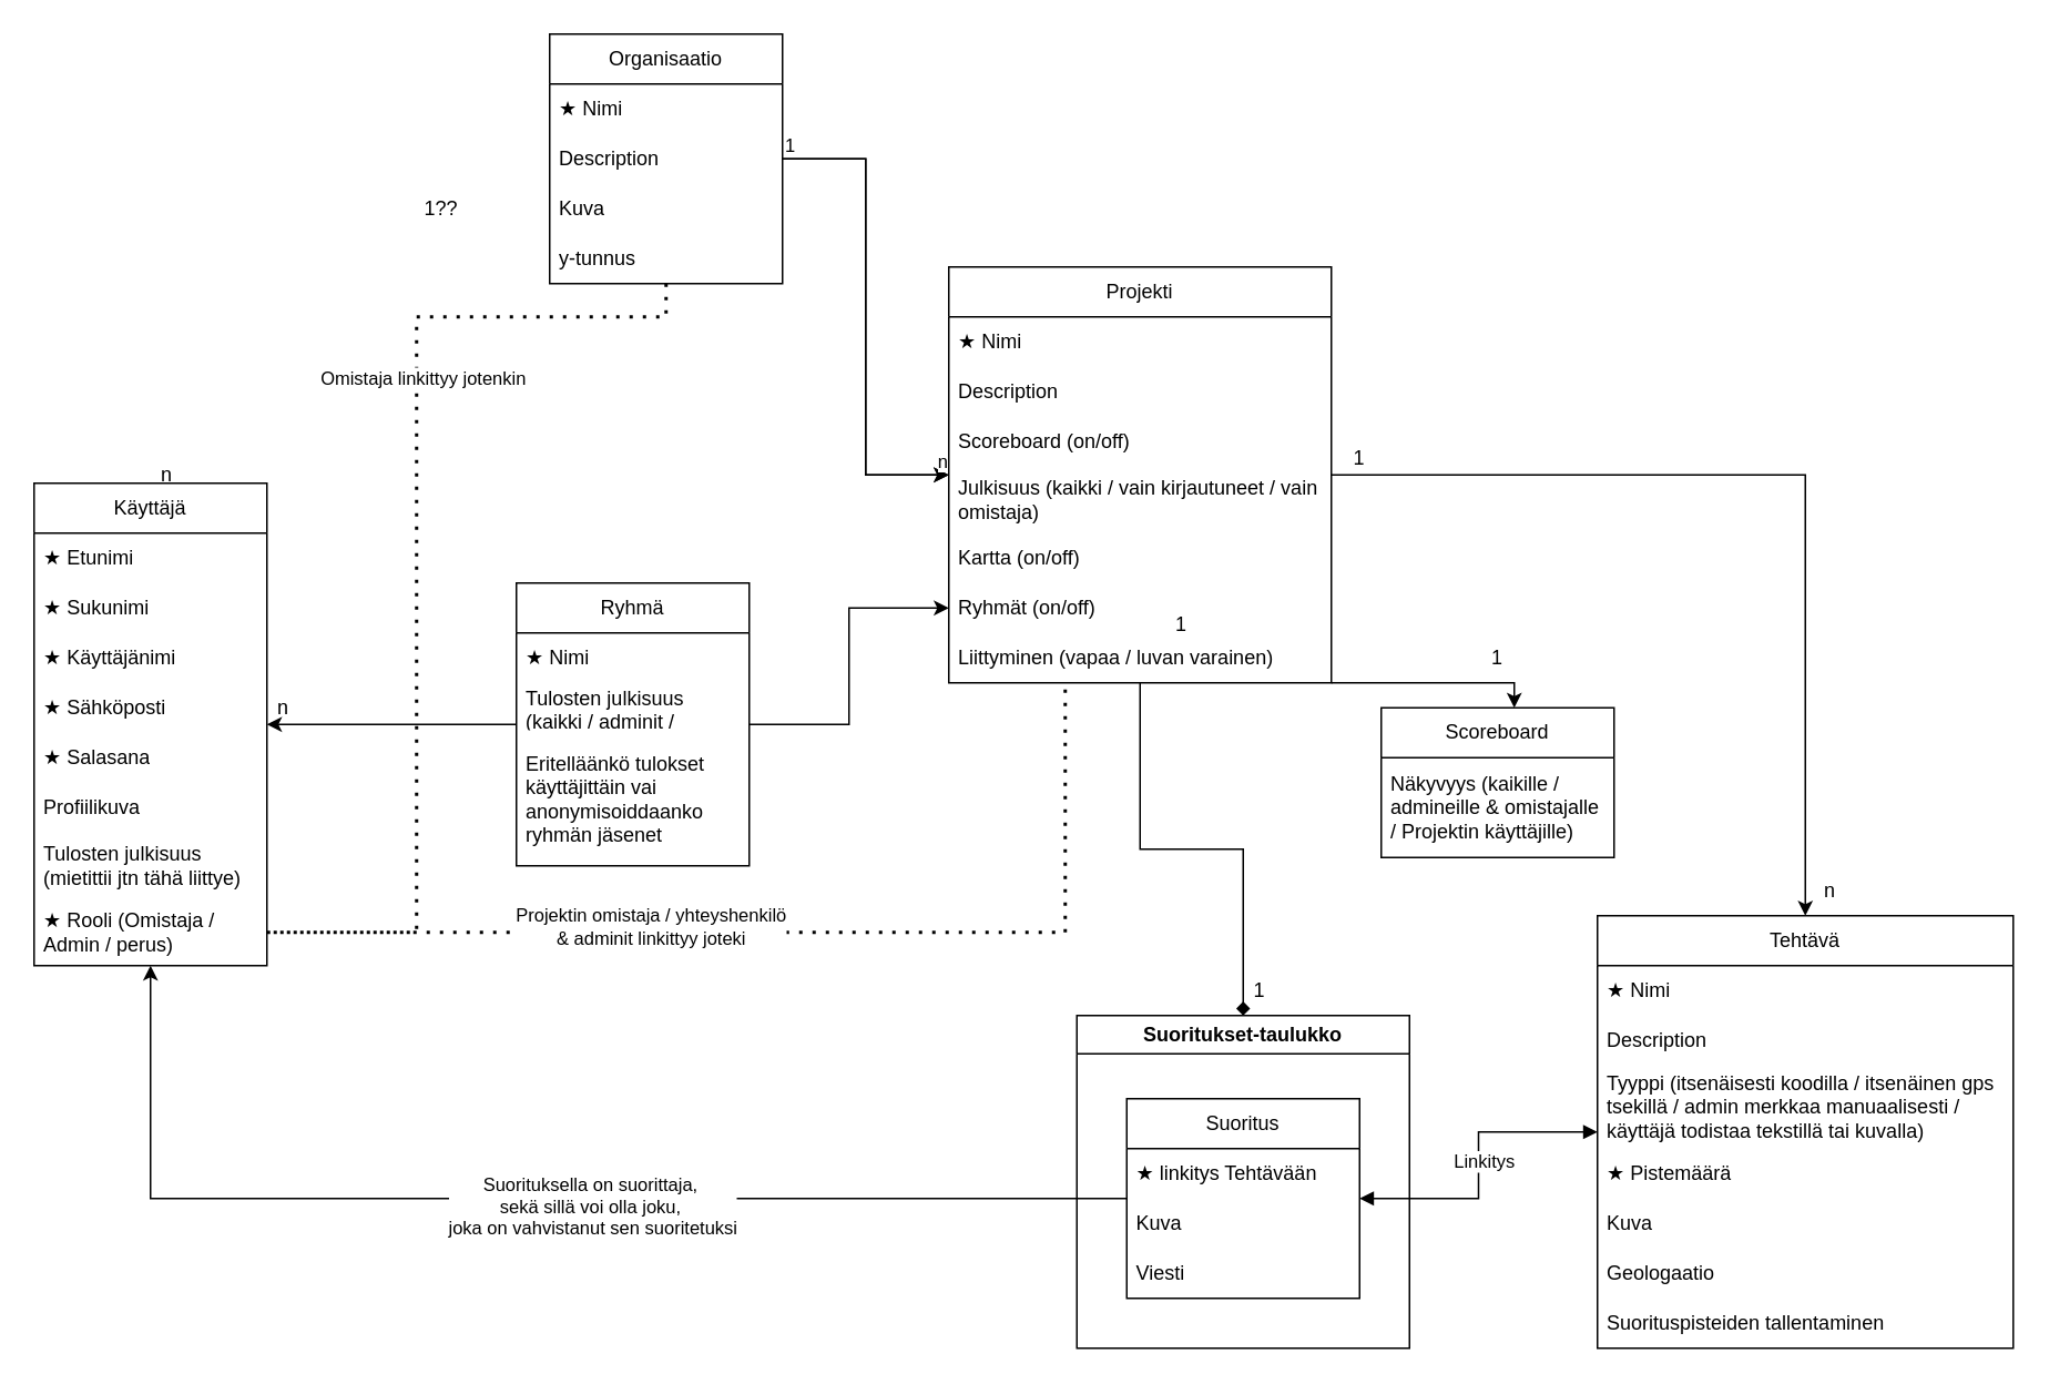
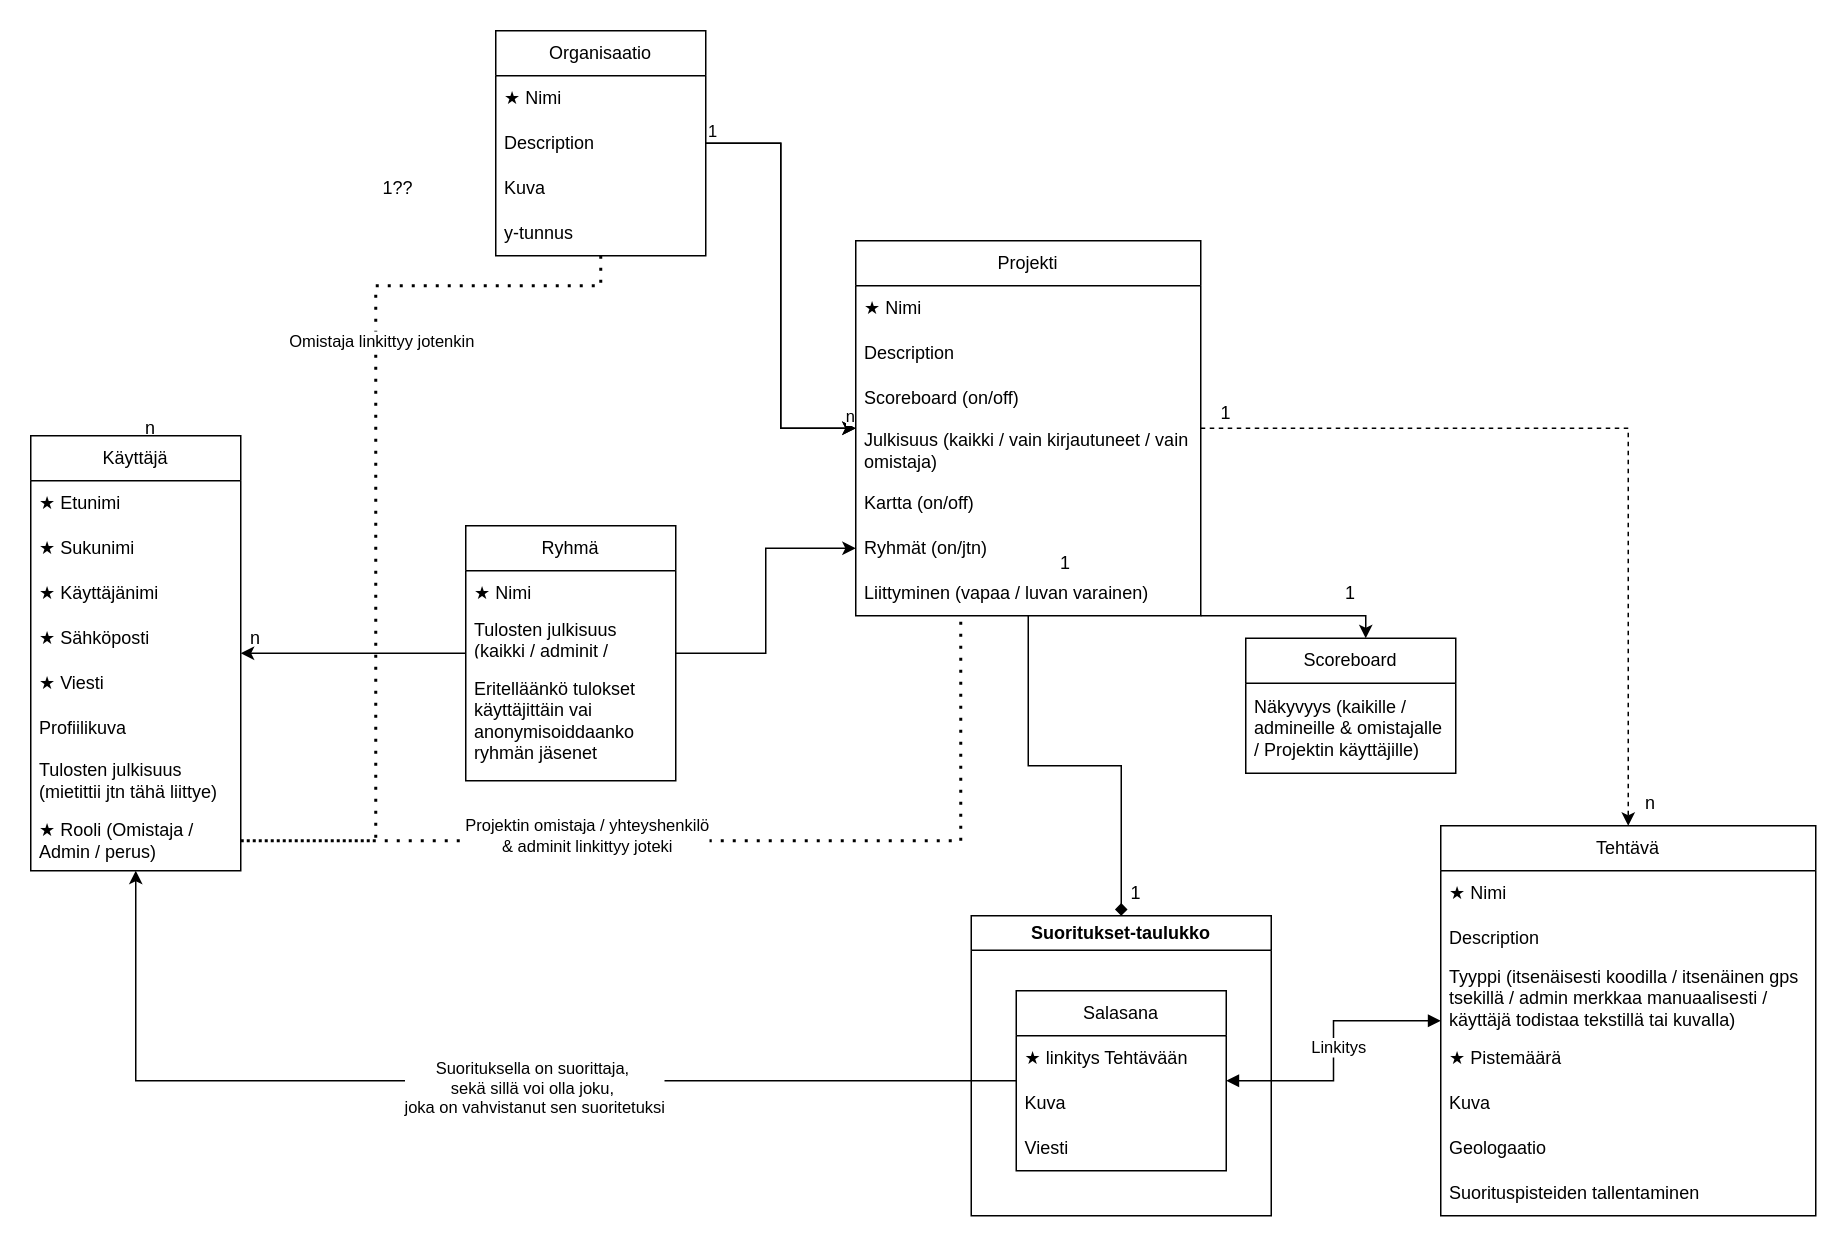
- <mxCell id="12" style="edgeStyle=orthogonalEdgeStyle;rounded=0;orthogonalLoop=1;jettySize=auto;html=1;" edge="1" parent="1" source="14" target="22"><mxGeometry relative="1" as="geometry" /></mxCell>
+ <mxCell id="12" style="edgeStyle=orthogonalEdgeStyle;rounded=0;orthogonalLoop=1;jettySize=auto;html=1;dashed=1;" edge="1" parent="1" source="14" target="22"><mxGeometry relative="1" as="geometry" /></mxCell>
- <mxCell id="20" value="Ryhmät (on/off)" style="text;html=1;strokeColor=none;fillColor=none;align=left;verticalAlign=middle;whiteSpace=wrap;rounded=0;spacingLeft=4;spacingRight=4;" vertex="1" parent="14"><mxGeometry y="190" width="230" height="30" as="geometry" /></mxCell>
+ <mxCell id="20" value="Ryhmät (on/jtn)" style="text;html=1;strokeColor=none;fillColor=none;align=left;verticalAlign=middle;whiteSpace=wrap;rounded=0;spacingLeft=4;spacingRight=4;" vertex="1" parent="14"><mxGeometry y="190" width="230" height="30" as="geometry" /></mxCell>
- <mxCell id="7" value="★ Salasana" style="text;strokeColor=none;fillColor=none;align=left;verticalAlign=middle;spacingLeft=4;spacingRight=4;overflow=hidden;points=[[0,0.5],[1,0.5]];portConstraint=eastwest;rotatable=0;whiteSpace=wrap;html=1;" vertex="1" parent="2"><mxGeometry y="150" width="140" height="30" as="geometry" /></mxCell>
+ <mxCell id="7" value="★ Viesti" style="text;strokeColor=none;fillColor=none;align=left;verticalAlign=middle;spacingLeft=4;spacingRight=4;overflow=hidden;points=[[0,0.5],[1,0.5]];portConstraint=eastwest;rotatable=0;whiteSpace=wrap;html=1;" vertex="1" parent="2"><mxGeometry y="150" width="140" height="30" as="geometry" /></mxCell>
- <mxCell id="31" value="Suoritus" style="swimlane;fontStyle=0;childLayout=stackLayout;horizontal=1;startSize=30;horizontalStack=0;resizeParent=1;resizeParentMax=0;resizeLast=0;collapsible=1;marginBottom=0;whiteSpace=wrap;html=1;" vertex="1" parent="30"><mxGeometry x="30" y="50" width="140" height="120" as="geometry" /></mxCell>
+ <mxCell id="31" value="Salasana" style="swimlane;fontStyle=0;childLayout=stackLayout;horizontal=1;startSize=30;horizontalStack=0;resizeParent=1;resizeParentMax=0;resizeLast=0;collapsible=1;marginBottom=0;whiteSpace=wrap;html=1;" vertex="1" parent="30"><mxGeometry x="30" y="50" width="140" height="120" as="geometry" /></mxCell>
